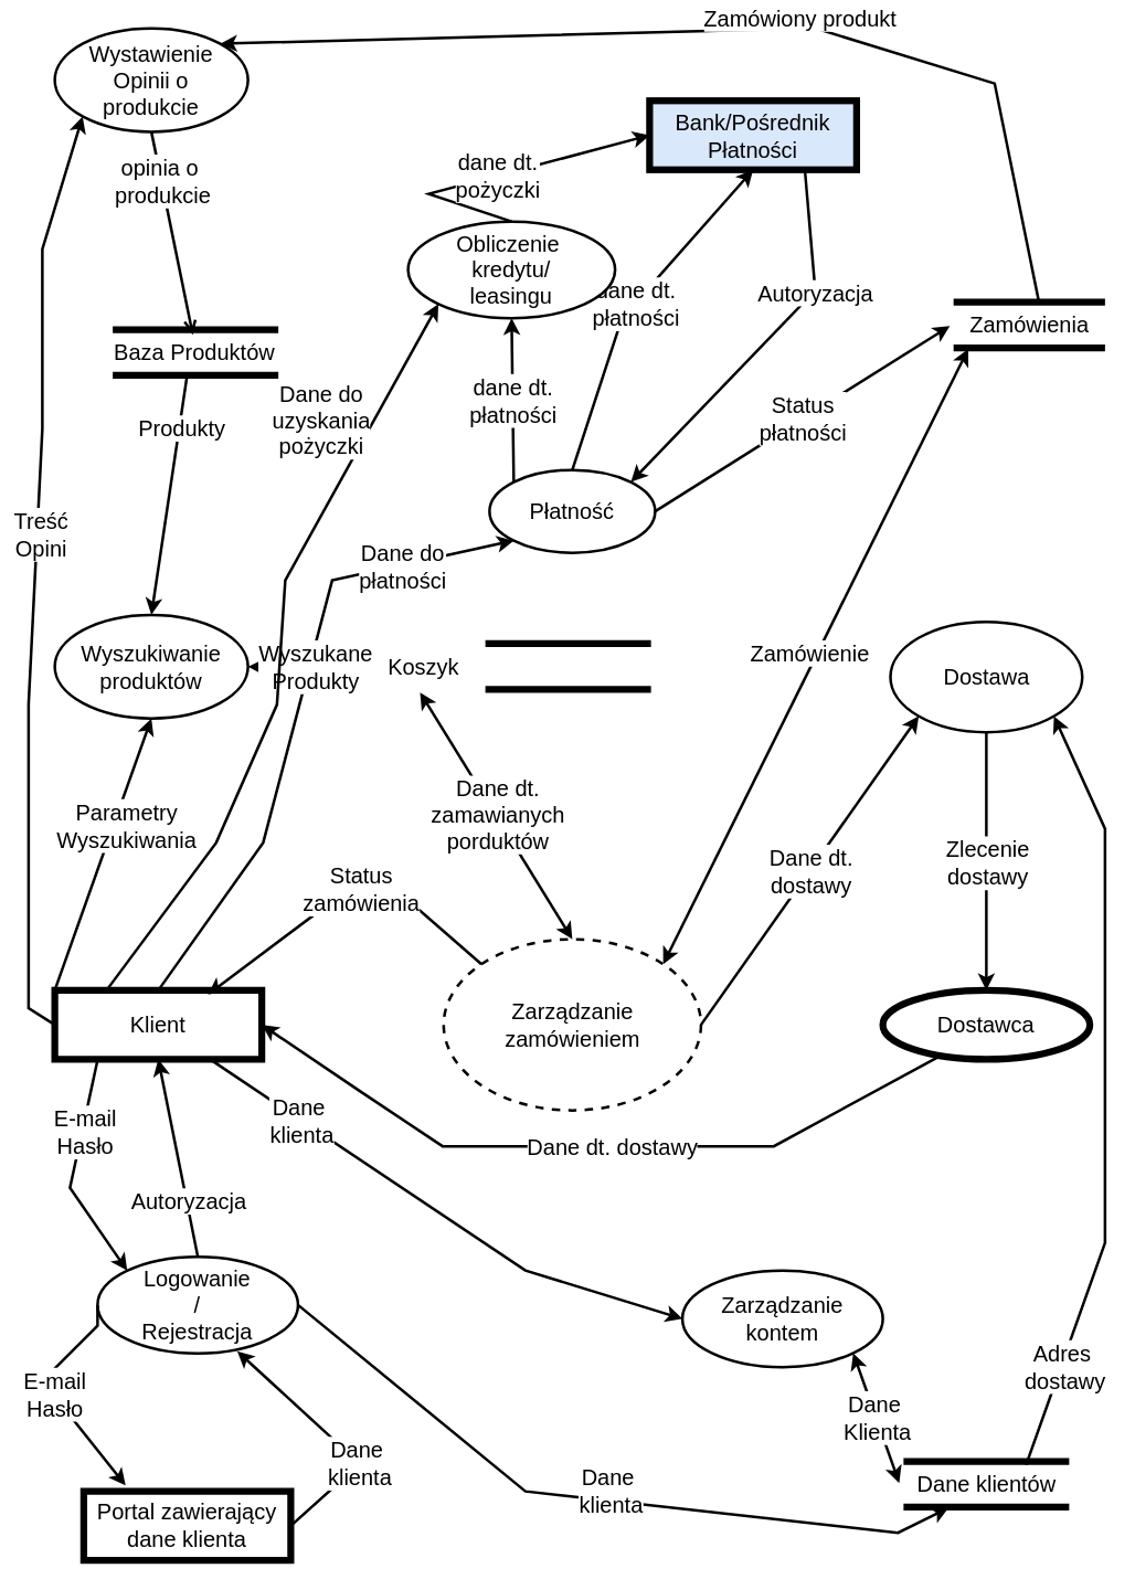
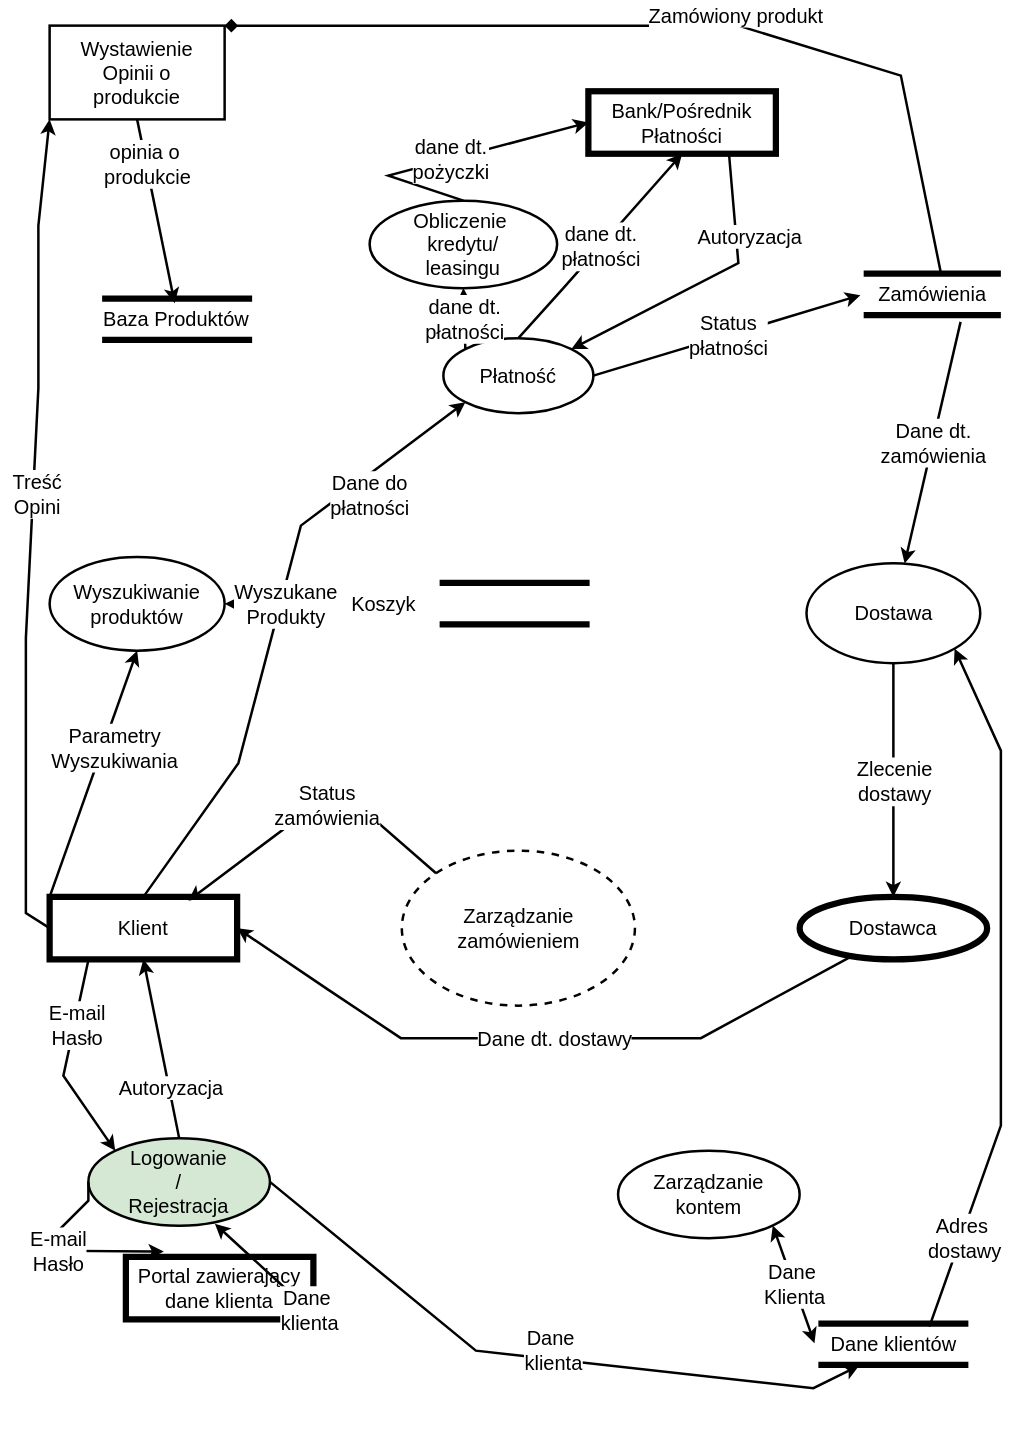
- <mxCell id="63" value="" style="endArrow=classic;html=1;rounded=0;strokeWidth=2;entryX=1;entryY=0;entryDx=0;entryDy=0;exitX=0.567;exitY=-0.009;exitDx=0;exitDy=0;exitPerimeter=0;" parent="1" source="10" target="60" edge="1"><mxGeometry relative="1" as="geometry"><mxPoint x="680" y="160" as="sourcePoint" /><mxPoint x="220" y="185" as="targetPoint" /><Array as="points"><mxPoint x="720" y="60" /><mxPoint x="590" y="20" /></Array></mxGeometry></mxCell>
+ <mxCell id="63" value="" style="endArrow=diamond;html=1;rounded=0;strokeWidth=2;entryX=1;entryY=0;entryDx=0;entryDy=0;exitX=0.567;exitY=-0.009;exitDx=0;exitDy=0;exitPerimeter=0;" parent="1" source="10" target="60" edge="1"><mxGeometry relative="1" as="geometry"><mxPoint x="680" y="160" as="sourcePoint" /><mxPoint x="220" y="185" as="targetPoint" /><Array as="points"><mxPoint x="720" y="60" /><mxPoint x="590" y="20" /></Array></mxGeometry></mxCell>
- <mxCell id="60" value="Wystawienie&lt;br&gt;Opinii o&lt;br&gt;produkcie" style="ellipse;whiteSpace=wrap;html=1;strokeWidth=2;fontSize=16;" parent="1" vertex="1"><mxGeometry x="39" y="20" width="140" height="75" as="geometry" /></mxCell>
+ <mxCell id="60" value="Wystawienie&lt;br&gt;Opinii o&lt;br&gt;produkcie" style="whiteSpace=wrap;html=1;strokeWidth=2;fontSize=16;rounded=0;" parent="1" vertex="1"><mxGeometry x="39" y="20" width="140" height="75" as="geometry" /></mxCell>
- <mxCell id="5" value="Bank/Pośrednik Płatności" style="rounded=0;whiteSpace=wrap;html=1;strokeWidth=5;fontSize=16;fillColor=#dae8fc;" parent="1" vertex="1"><mxGeometry x="470" y="72.5" width="150" height="50" as="geometry" /></mxCell>
+ <mxCell id="5" value="Bank/Pośrednik Płatności" style="rounded=0;whiteSpace=wrap;html=1;strokeWidth=5;fontSize=16;" parent="1" vertex="1"><mxGeometry x="470" y="72.5" width="150" height="50" as="geometry" /></mxCell>
- <mxCell id="74" value="" style="endArrow=open;html=1;rounded=0;strokeWidth=2;entryX=0.493;entryY=0.067;entryDx=0;entryDy=0;exitX=0.5;exitY=1;exitDx=0;exitDy=0;entryPerimeter=0;" edge="1" parent="1" source="60" target="8"><mxGeometry relative="1" as="geometry"><mxPoint x="267" y="179" as="sourcePoint" /><mxPoint x="200" y="90" as="targetPoint" /><Array as="points" /></mxGeometry></mxCell>
+ <mxCell id="74" value="" style="endArrow=classic;html=1;rounded=0;strokeWidth=2;entryX=0.493;entryY=0.067;entryDx=0;entryDy=0;exitX=0.5;exitY=1;exitDx=0;exitDy=0;entryPerimeter=0;" edge="1" parent="1" source="60" target="8"><mxGeometry relative="1" as="geometry"><mxPoint x="267" y="179" as="sourcePoint" /><mxPoint x="200" y="90" as="targetPoint" /><Array as="points" /></mxGeometry></mxCell>
+ <mxCell id="41" value="" style="endArrow=classic;html=1;rounded=0;strokeWidth=2;exitX=0.707;exitY=1.233;exitDx=0;exitDy=0;exitPerimeter=0;" parent="1" source="10" target="17" edge="1"><mxGeometry relative="1" as="geometry"><mxPoint x="665" y="518" as="sourcePoint" /><mxPoint x="505" y="742" as="targetPoint" /></mxGeometry></mxCell>
+ <mxCell id="42" value="&lt;span style=&quot;font-size: 16px;&quot;&gt;Dane dt.&lt;br&gt;zamówienia&lt;br&gt;&lt;/span&gt;" style="edgeLabel;resizable=0;html=1;align=center;verticalAlign=middle;" parent="41" connectable="0" vertex="1"><mxGeometry relative="1" as="geometry" /></mxCell>
- <mxCell id="21" value="" style="endArrow=classic;html=1;rounded=0;strokeWidth=2;entryX=0.5;entryY=0;entryDx=0;entryDy=0;exitX=0.465;exitY=1;exitDx=0;exitDy=0;exitPerimeter=0;" parent="1" source="8" target="15" edge="1"><mxGeometry relative="1" as="geometry"><mxPoint x="250" y="380" as="sourcePoint" /><mxPoint x="79" y="285" as="targetPoint" /></mxGeometry></mxCell>
- <mxCell id="22" value="&lt;span style=&quot;font-size: 16px;&quot;&gt;Produkty&lt;br&gt;&lt;/span&gt;" style="edgeLabel;resizable=0;html=1;align=center;verticalAlign=middle;" parent="21" connectable="0" vertex="1"><mxGeometry relative="1" as="geometry"><mxPoint x="8" y="-48" as="offset" /></mxGeometry></mxCell>
- <mxCell id="16" value="Płatność" style="ellipse;whiteSpace=wrap;html=1;strokeWidth=2;fontSize=16;" parent="1" vertex="1"><mxGeometry x="354" y="340" width="120" height="60" as="geometry" /></mxCell>
+ <mxCell id="16" value="Płatność" style="ellipse;whiteSpace=wrap;html=1;strokeWidth=2;fontSize=16;" parent="1" vertex="1"><mxGeometry x="354" y="270" width="120" height="60" as="geometry" /></mxCell>
- <mxCell id="25" value="" style="endArrow=classic;html=1;rounded=0;strokeWidth=2;exitX=1;exitY=0;exitDx=0;exitDy=0;entryX=0.099;entryY=1.078;entryDx=0;entryDy=0;entryPerimeter=0;startArrow=classic;startFill=1;" parent="1" source="3" target="10" edge="1"><mxGeometry relative="1" as="geometry"><mxPoint x="500" y="622" as="sourcePoint" /><mxPoint x="579" y="430" as="targetPoint" /></mxGeometry></mxCell>
- <mxCell id="26" value="&lt;span style=&quot;font-size: 16px;&quot;&gt;Zamówienie&lt;br&gt;&lt;/span&gt;" style="edgeLabel;resizable=0;html=1;align=center;verticalAlign=middle;" parent="25" connectable="0" vertex="1"><mxGeometry relative="1" as="geometry"><mxPoint x="-5" y="-3" as="offset" /></mxGeometry></mxCell>
- <mxCell id="68" value="" style="endArrow=classic;html=1;rounded=0;strokeWidth=2;exitX=0.25;exitY=0;exitDx=0;exitDy=0;entryX=0;entryY=1;entryDx=0;entryDy=0;" parent="1" source="2" target="67" edge="1"><mxGeometry relative="1" as="geometry"><mxPoint x="80" y="717" as="sourcePoint" /><mxPoint x="337" y="391" as="targetPoint" /><Array as="points"><mxPoint x="156" y="610" /><mxPoint x="200" y="510" /><mxPoint x="206" y="420" /></Array></mxGeometry></mxCell>
- <mxCell id="69" value="&lt;span style=&quot;font-size: 16px;&quot;&gt;Dane do&lt;br&gt;uzyskania&lt;br&gt;pożyczki&lt;br&gt;&lt;/span&gt;" style="edgeLabel;resizable=0;html=1;align=center;verticalAlign=middle;" parent="68" connectable="0" vertex="1"><mxGeometry relative="1" as="geometry"><mxPoint x="29" y="-168" as="offset" /></mxGeometry></mxCell>
- <mxCell id="23" value="" style="endArrow=classic;html=1;rounded=0;strokeWidth=2;exitX=0.471;exitY=1.124;exitDx=0;exitDy=0;entryX=0.5;entryY=0;entryDx=0;entryDy=0;exitPerimeter=0;startArrow=classic;startFill=1;" parent="1" source="14" target="3" edge="1"><mxGeometry relative="1" as="geometry"><mxPoint x="470" y="782" as="sourcePoint" /><mxPoint x="549" y="590" as="targetPoint" /></mxGeometry></mxCell>
- <mxCell id="24" value="&lt;span style=&quot;font-size: 16px;&quot;&gt;Dane dt.&lt;br&gt;zamawianych&lt;br&gt;porduktów&lt;br&gt;&lt;/span&gt;" style="edgeLabel;resizable=0;html=1;align=center;verticalAlign=middle;" parent="23" connectable="0" vertex="1"><mxGeometry relative="1" as="geometry"><mxPoint x="1" y="-1" as="offset" /></mxGeometry></mxCell>
- <mxCell id="43" value="" style="endArrow=classic;html=1;rounded=0;strokeWidth=2;entryX=0;entryY=1;entryDx=0;entryDy=0;exitX=1;exitY=0.5;exitDx=0;exitDy=0;" parent="1" source="3" target="17" edge="1"><mxGeometry relative="1" as="geometry"><mxPoint x="484" y="265" as="sourcePoint" /><mxPoint x="628" y="266" as="targetPoint" /></mxGeometry></mxCell>
- <mxCell id="44" value="&lt;span style=&quot;font-size: 16px;&quot;&gt;Dane dt.&lt;br&gt;dostawy&lt;br&gt;&lt;/span&gt;" style="edgeLabel;resizable=0;html=1;align=center;verticalAlign=middle;" parent="43" connectable="0" vertex="1"><mxGeometry relative="1" as="geometry" /></mxCell>
- <mxCell id="47" value="" style="endArrow=classic;html=1;rounded=0;strokeWidth=2;exitX=0.75;exitY=1;exitDx=0;exitDy=0;entryX=0;entryY=0.5;entryDx=0;entryDy=0;" parent="1" source="2" target="18" edge="1"><mxGeometry relative="1" as="geometry"><mxPoint x="270" y="1087" as="sourcePoint" /><mxPoint x="302" y="890" as="targetPoint" /><Array as="points"><mxPoint x="380" y="920" /></Array></mxGeometry></mxCell>
- <mxCell id="48" value="&lt;span style=&quot;font-size: 16px;&quot;&gt;Dane&amp;nbsp;&lt;br&gt;klienta&lt;br&gt;&lt;/span&gt;" style="edgeLabel;resizable=0;html=1;align=center;verticalAlign=middle;" parent="47" connectable="0" vertex="1"><mxGeometry relative="1" as="geometry"><mxPoint x="-98" y="-65" as="offset" /></mxGeometry></mxCell>
- <mxCell id="51" value="Logowanie&lt;br&gt;/&lt;br&gt;Rejestracja" style="ellipse;whiteSpace=wrap;html=1;strokeWidth=2;fontSize=16;" parent="1" vertex="1"><mxGeometry x="70" y="910" width="145.24" height="70" as="geometry" /></mxCell>
+ <mxCell id="51" value="Logowanie&lt;br&gt;/&lt;br&gt;Rejestracja" style="ellipse;whiteSpace=wrap;html=1;strokeWidth=2;fontSize=16;fillColor=#d5e8d4;" parent="1" vertex="1"><mxGeometry x="70" y="910" width="145.24" height="70" as="geometry" /></mxCell>
- <mxCell id="6" value="Portal zawierający dane klienta" style="rounded=0;whiteSpace=wrap;html=1;strokeWidth=5;fontSize=16;" parent="1" vertex="1"><mxGeometry x="60" y="1080" width="150" height="50" as="geometry" /></mxCell>
+ <mxCell id="6" value="Portal zawierający dane klienta" style="rounded=0;whiteSpace=wrap;html=1;strokeWidth=5;fontSize=16;" parent="1" vertex="1"><mxGeometry x="100" y="1005" width="150" height="50" as="geometry" /></mxCell>
